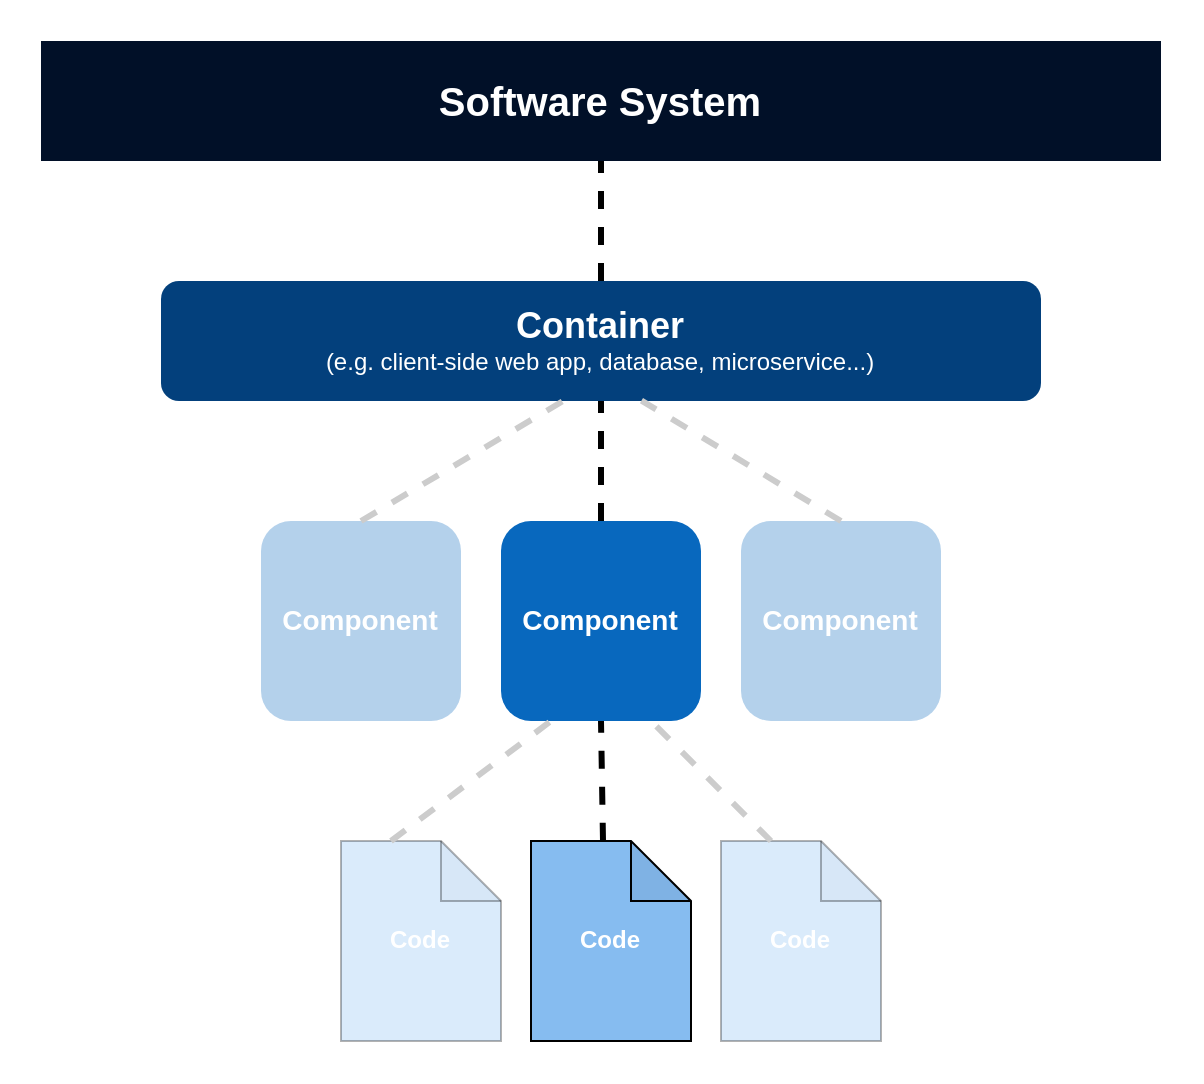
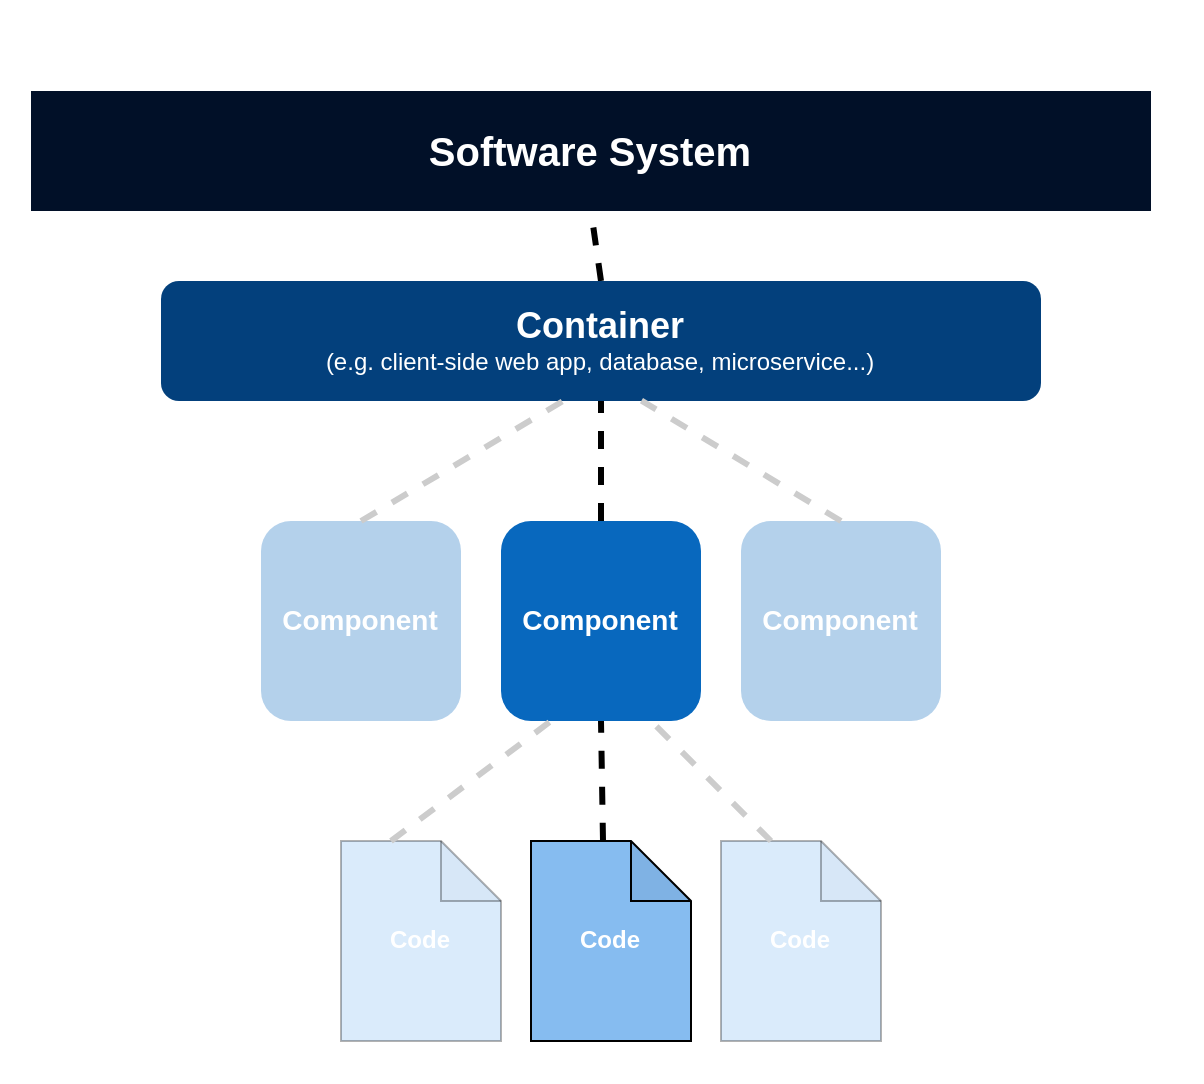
- <mxCell id="2" value="&lt;font style=&quot;font-size: 20px&quot;&gt;Software System&lt;/font&gt;" style="rounded=0;whiteSpace=wrap;html=1;fillColor=#011028;fontColor=#FFFFFF;fontStyle=1;strokeColor=none;" vertex="1" parent="1"><mxGeometry x="20" width="560" height="60" as="geometry" y="20" /></mxCell>
+ <mxCell id="2" value="&lt;font style=&quot;font-size: 20px&quot;&gt;Software System&lt;/font&gt;" style="rounded=0;whiteSpace=wrap;html=1;fillColor=#011028;fontColor=#FFFFFF;fontStyle=1;strokeColor=none;" vertex="1" parent="1"><mxGeometry x="15" y="45" width="560" height="60" as="geometry" /></mxCell>
